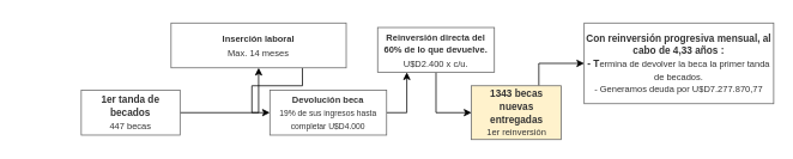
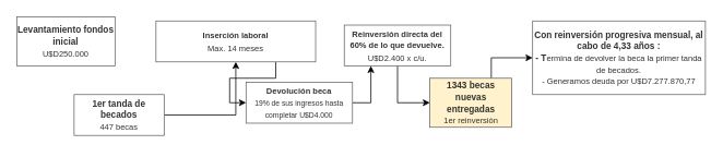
+ <mxCell id="2" value="&lt;font&gt;&lt;b style=&quot;font-size: 11px&quot;&gt;Levantamiento fondos inicial&lt;br&gt;&lt;/b&gt;&lt;font style=&quot;font-size: 10px&quot;&gt;U$D250.000&lt;/font&gt;&lt;br&gt;&lt;/font&gt;" style="rounded=0;whiteSpace=wrap;html=1;strokeColor=#666666;fontColor=#333333;fillColor=#FFFFFF;" vertex="1" parent="1"><mxGeometry x="20" y="20" width="120" height="60" as="geometry" /></mxCell>
- <mxCell id="4" value="&lt;font&gt;&lt;b style=&quot;font-size: 11px&quot;&gt;1er tanda de becados&lt;br&gt;&lt;/b&gt;&lt;font style=&quot;font-size: 10px&quot;&gt;447 becas&lt;/font&gt;&lt;br&gt;&lt;/font&gt;" style="rounded=0;whiteSpace=wrap;html=1;strokeColor=#666666;fontColor=#333333;fillColor=#FFFFFF;" vertex="1" parent="1"><mxGeometry x="90" y="100" width="110" height="50" as="geometry" /></mxCell>
+ <mxCell id="4" value="&lt;font&gt;&lt;b style=&quot;font-size: 11px&quot;&gt;1er tanda de becados&lt;br&gt;&lt;/b&gt;&lt;font style=&quot;font-size: 10px&quot;&gt;447 becas&lt;/font&gt;&lt;br&gt;&lt;/font&gt;" style="rounded=0;whiteSpace=wrap;html=1;strokeColor=#666666;fontColor=#333333;fillColor=#FFFFFF;" vertex="1" parent="1"><mxGeometry x="90" y="115" width="110" height="50" as="geometry" /></mxCell>
